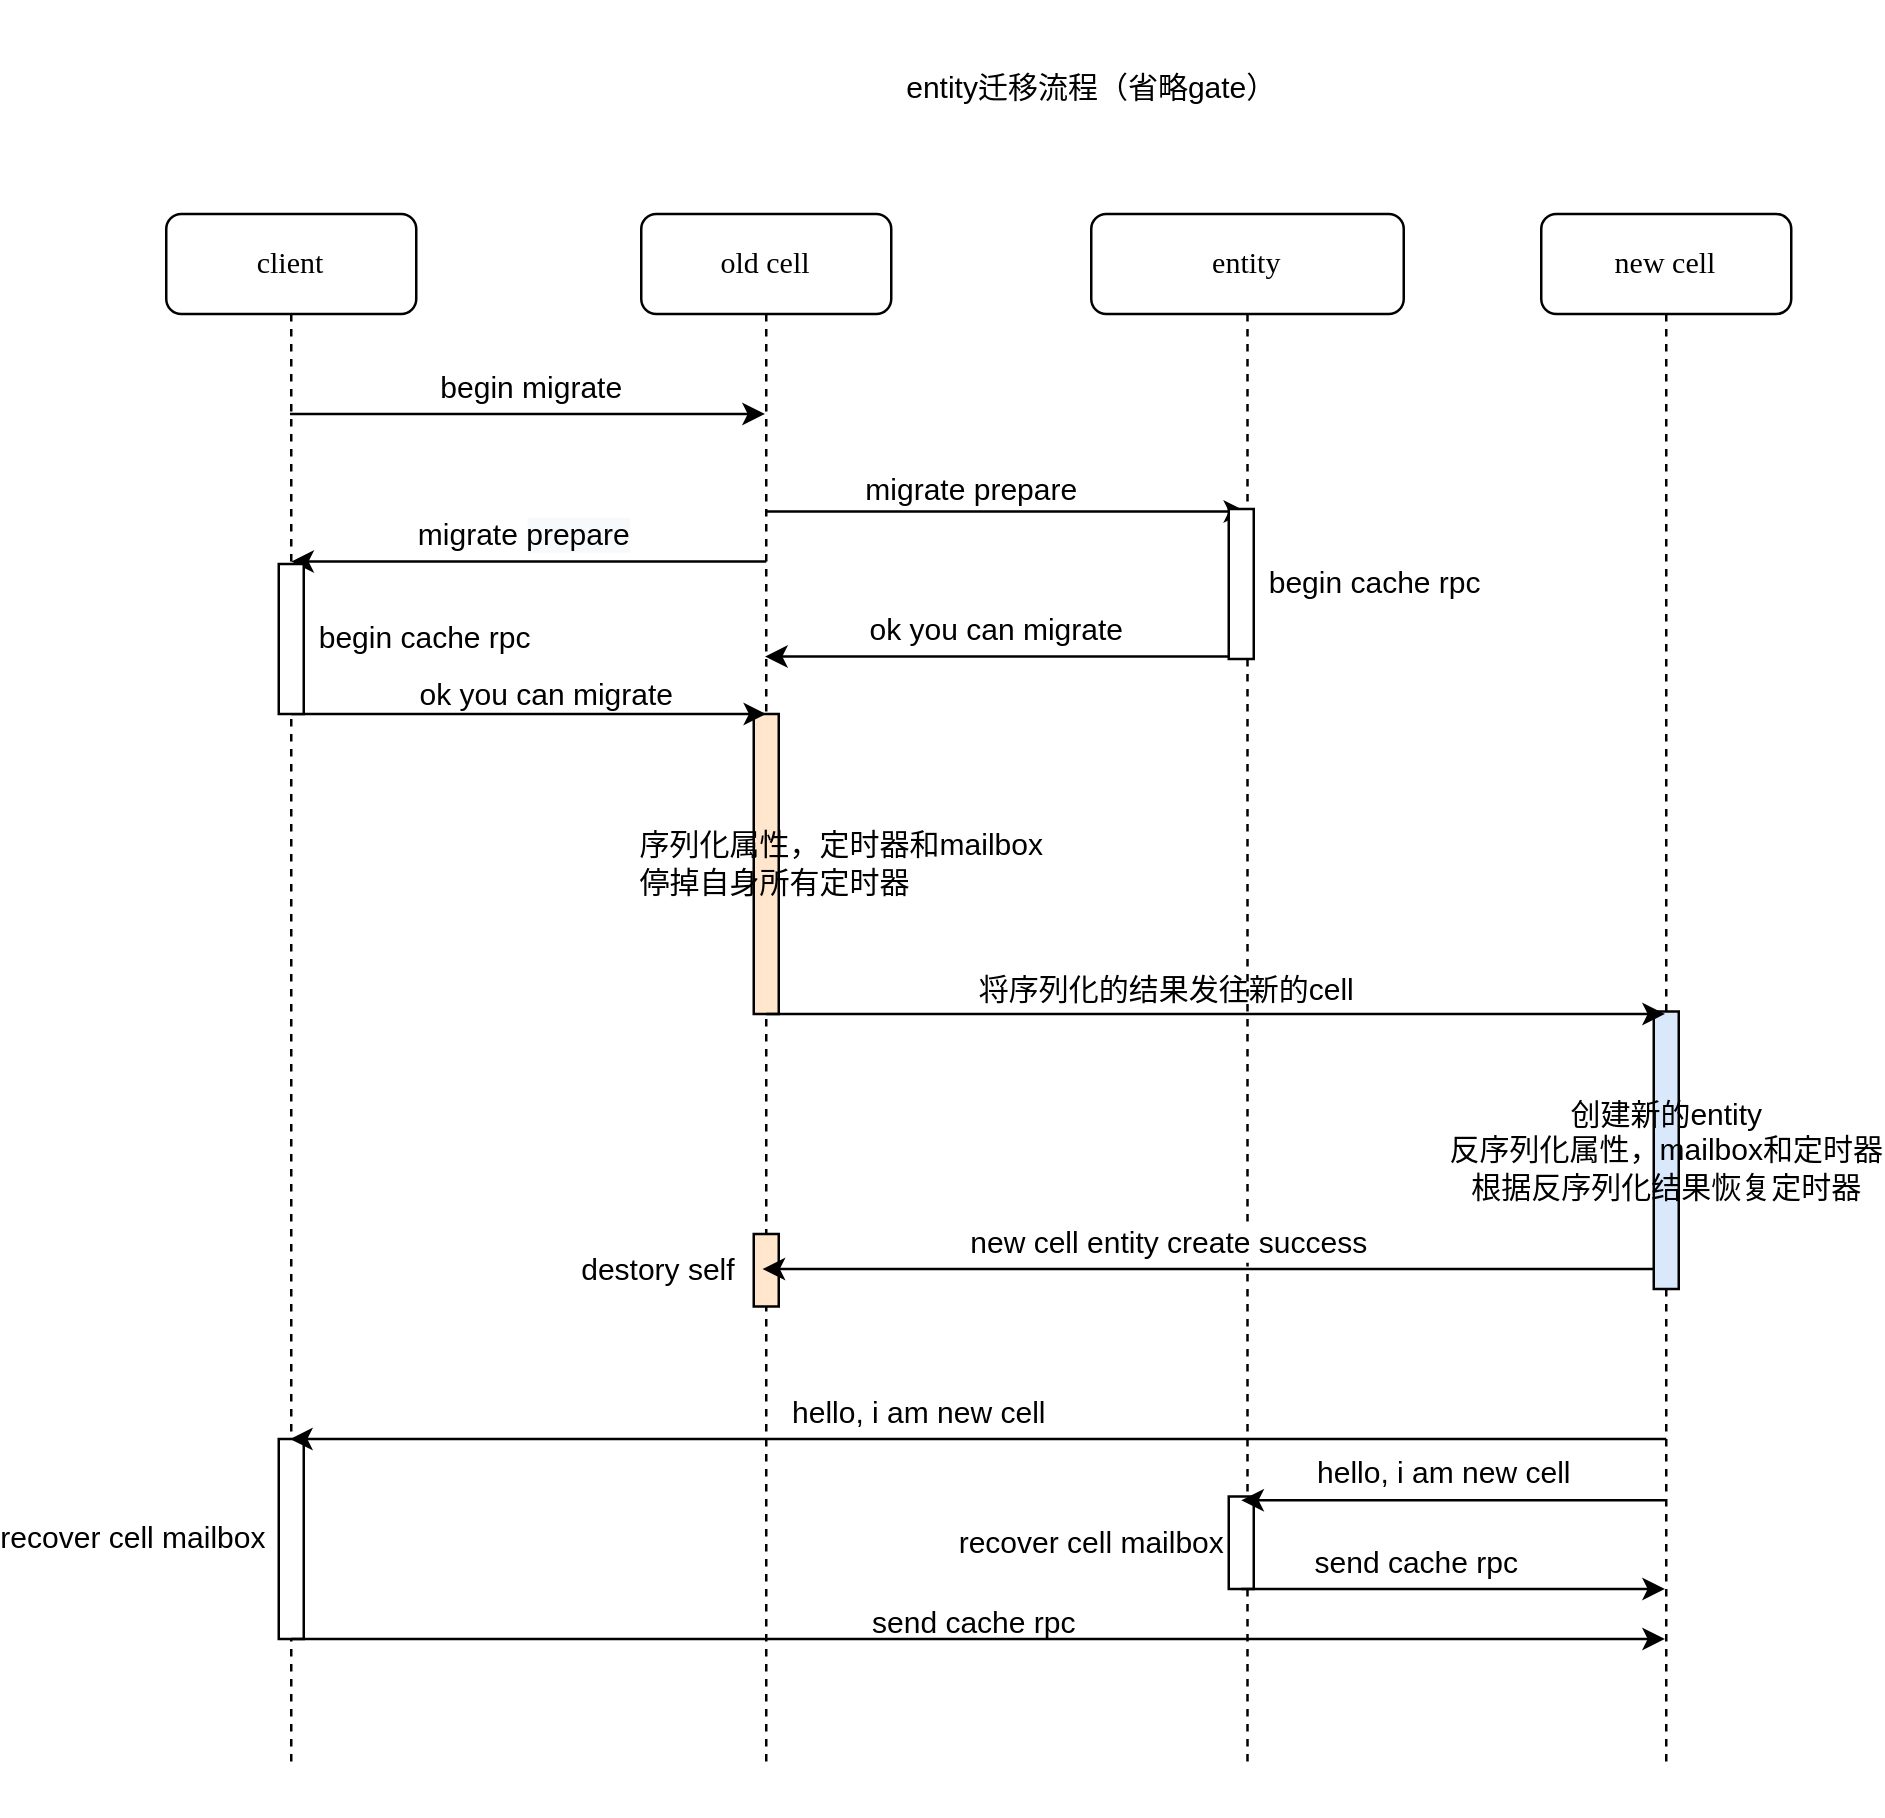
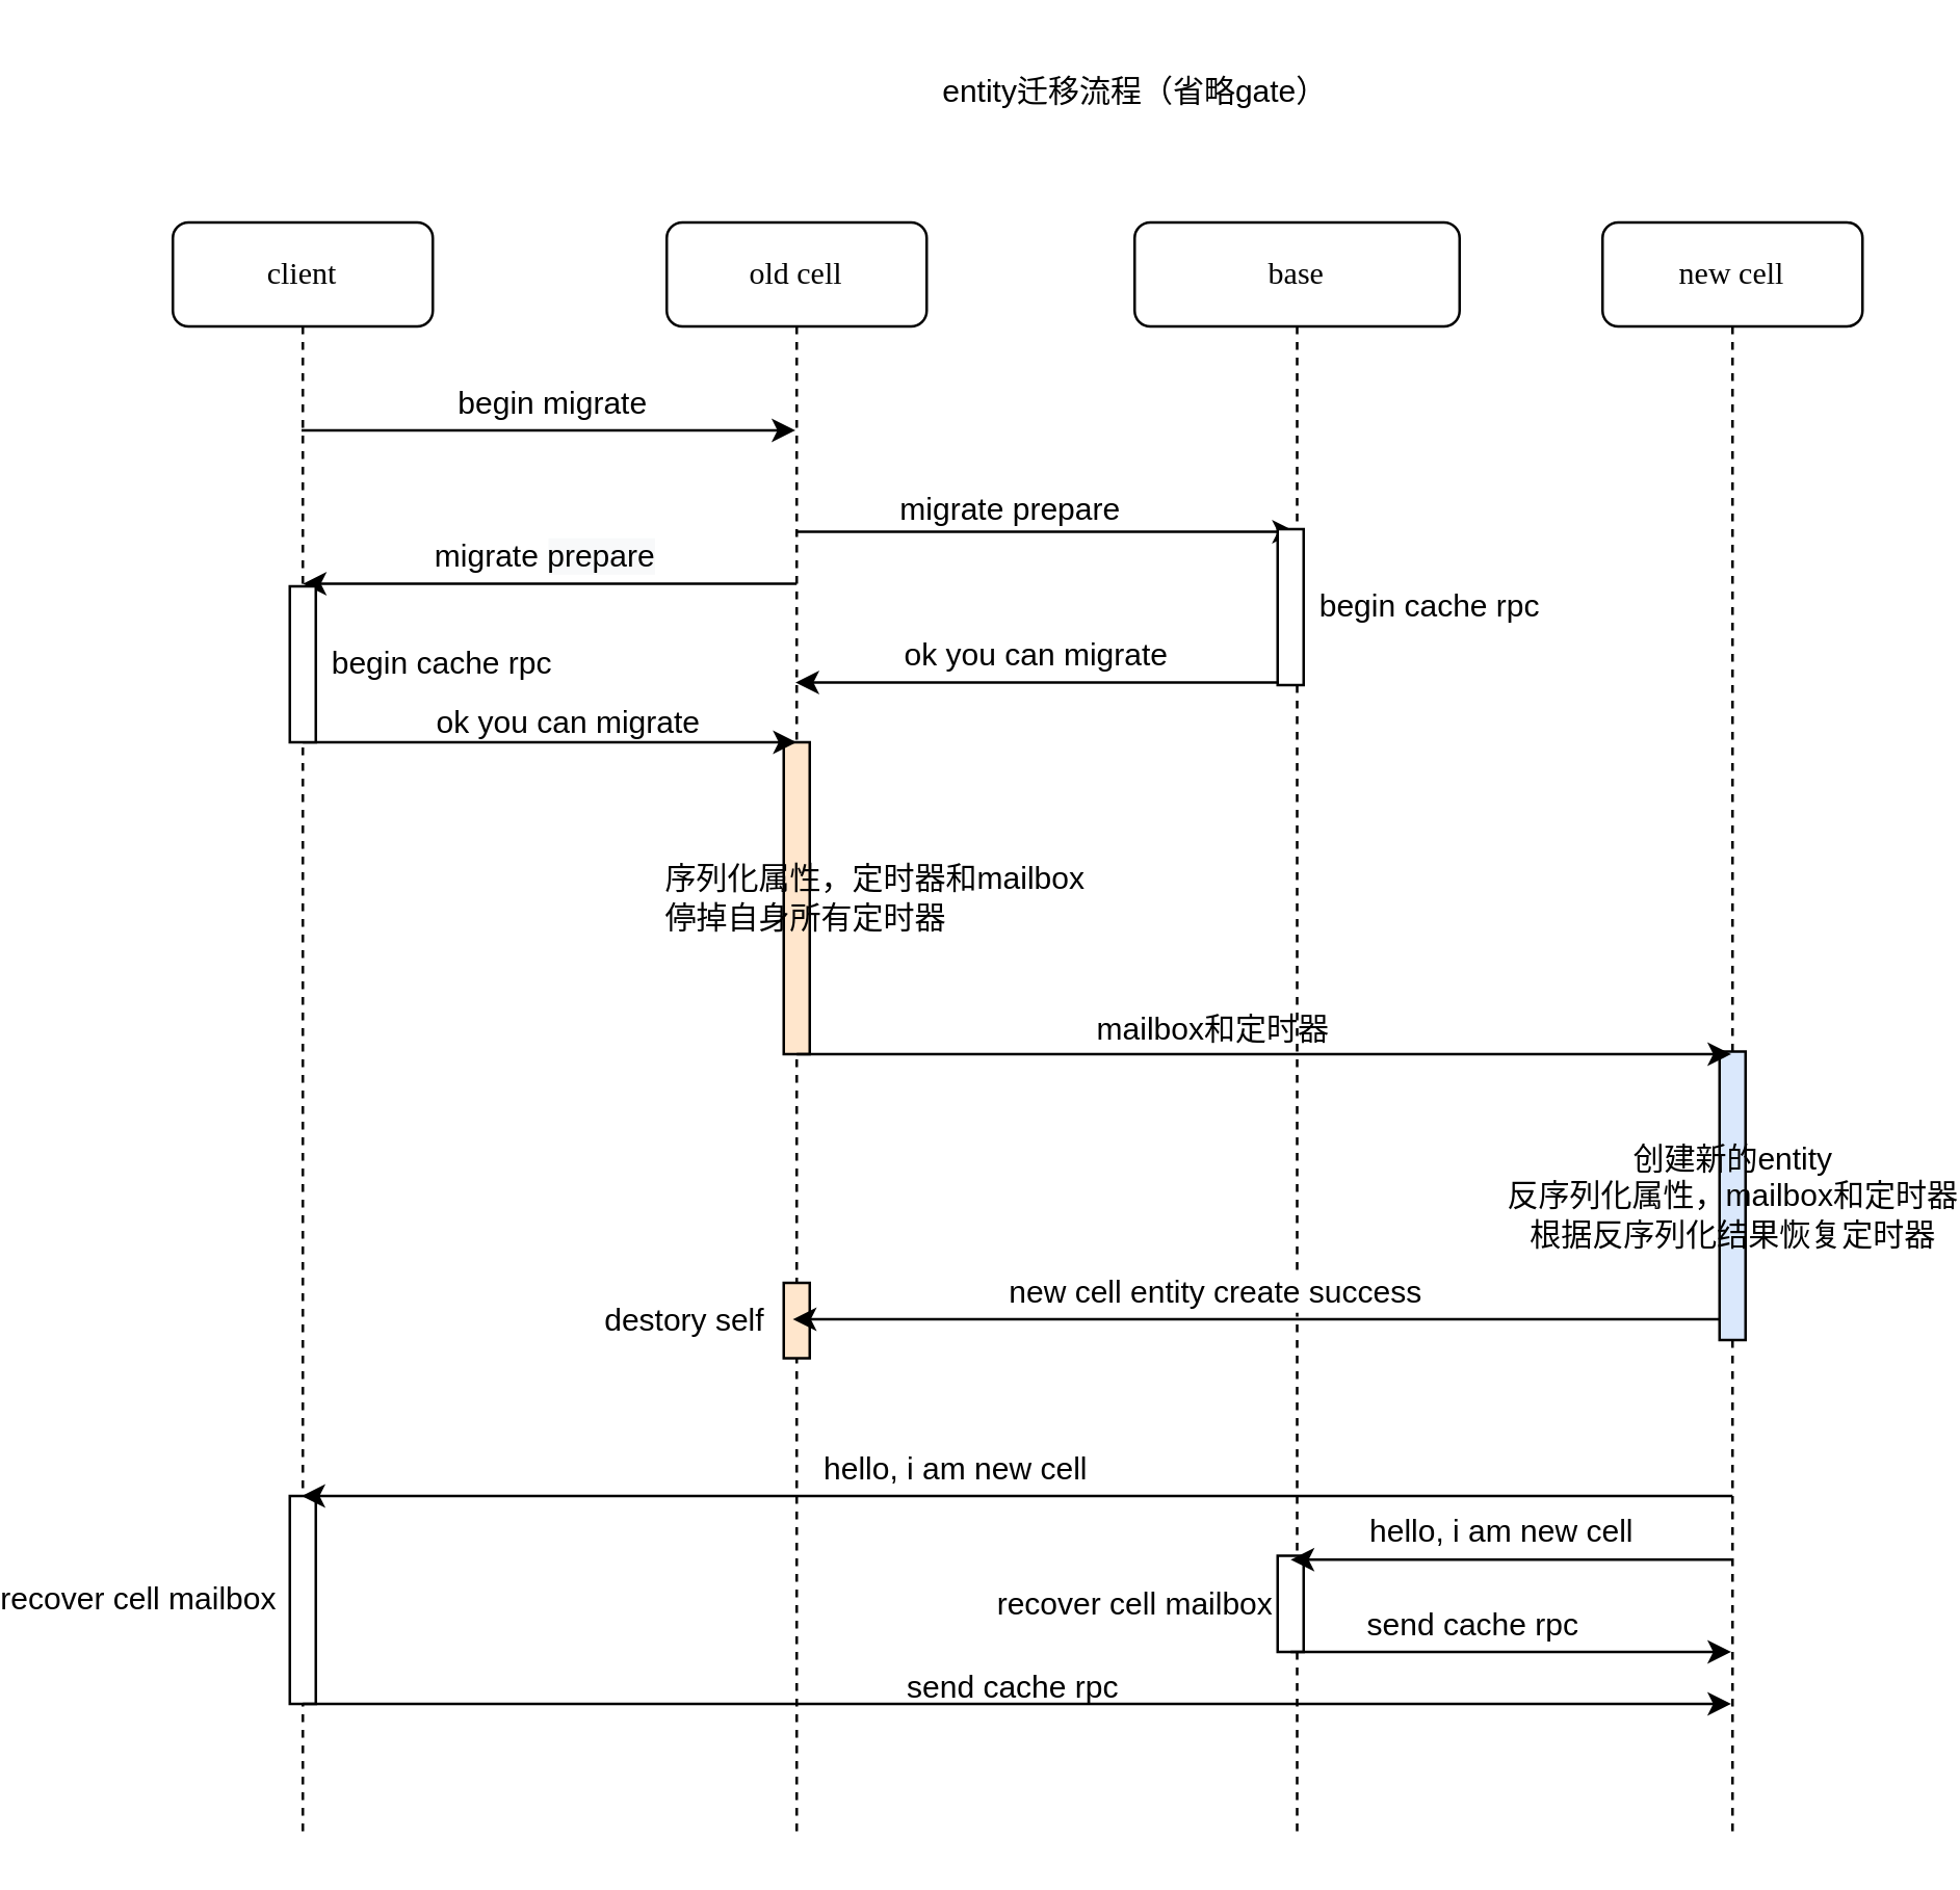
- <mxCell id="9" value="entity" style="shape=umlLifeline;perimeter=lifelinePerimeter;whiteSpace=wrap;html=1;container=1;collapsible=0;recursiveResize=0;outlineConnect=0;rounded=1;shadow=0;comic=0;labelBackgroundColor=none;strokeWidth=1;fontFamily=Verdana;fontSize=12;align=center;" parent="1" vertex="1"><mxGeometry x="390" y="85" width="125" height="620" as="geometry" /></mxCell>
+ <mxCell id="9" value="base" style="shape=umlLifeline;perimeter=lifelinePerimeter;whiteSpace=wrap;html=1;container=1;collapsible=0;recursiveResize=0;outlineConnect=0;rounded=1;shadow=0;comic=0;labelBackgroundColor=none;strokeWidth=1;fontFamily=Verdana;fontSize=12;align=center;" parent="1" vertex="1"><mxGeometry x="390" y="85" width="125" height="620" as="geometry" /></mxCell>
- <mxCell id="28" value="将序列化的结果发往新的cell" style="text;html=1;align=center;verticalAlign=middle;resizable=0;points=[];autosize=1;strokeColor=none;fillColor=none;" vertex="1" parent="1"><mxGeometry x="335" y="381" width="170" height="30" as="geometry" /></mxCell>
+ <mxCell id="28" value="mailbox和定时器" style="text;html=1;align=center;verticalAlign=middle;resizable=0;points=[];autosize=1;strokeColor=none;fillColor=none;" vertex="1" parent="1"><mxGeometry x="335" y="381" width="170" height="30" as="geometry" /></mxCell>
